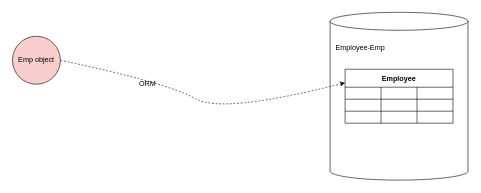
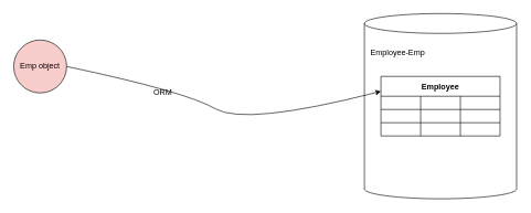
- <mxCell id="18" value="" style="curved=1;endArrow=classic;html=1;exitX=1;exitY=0.5;exitDx=0;exitDy=0;entryX=0;entryY=0.25;entryDx=0;entryDy=0;dashed=1;" edge="1" parent="1" source="17" target="4"><mxGeometry width="50" height="50" relative="1" as="geometry"><mxPoint x="370" y="240" as="sourcePoint" /><mxPoint x="420" y="190" as="targetPoint" /><Array as="points"><mxPoint x="280" y="138" /><mxPoint x="370" y="190" /></Array></mxGeometry></mxCell>
+ <mxCell id="18" value="" style="curved=1;endArrow=classic;html=1;exitX=1;exitY=0.5;exitDx=0;exitDy=0;entryX=0;entryY=0.25;entryDx=0;entryDy=0;" edge="1" parent="1" source="17" target="4"><mxGeometry width="50" height="50" relative="1" as="geometry"><mxPoint x="370" y="240" as="sourcePoint" /><mxPoint x="420" y="190" as="targetPoint" /><Array as="points"><mxPoint x="280" y="138" /><mxPoint x="370" y="190" /></Array></mxGeometry></mxCell>
